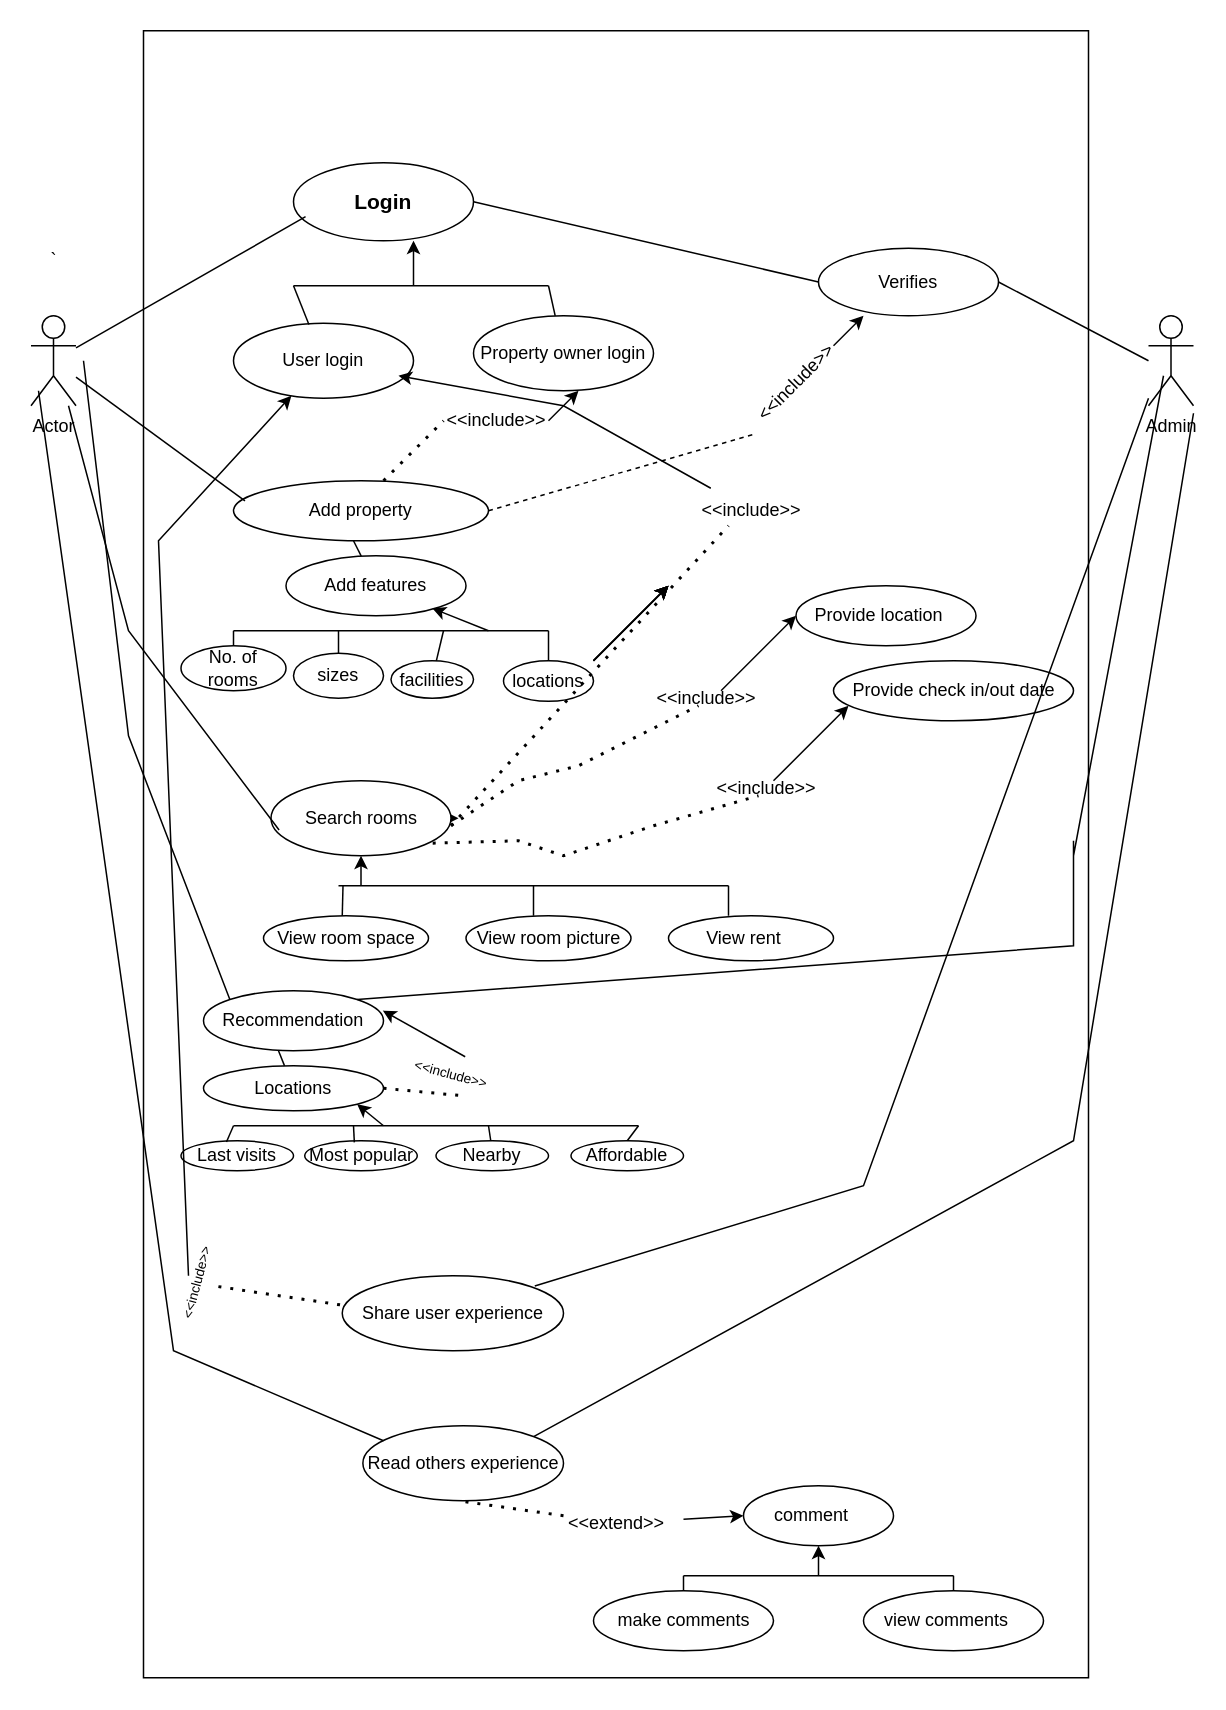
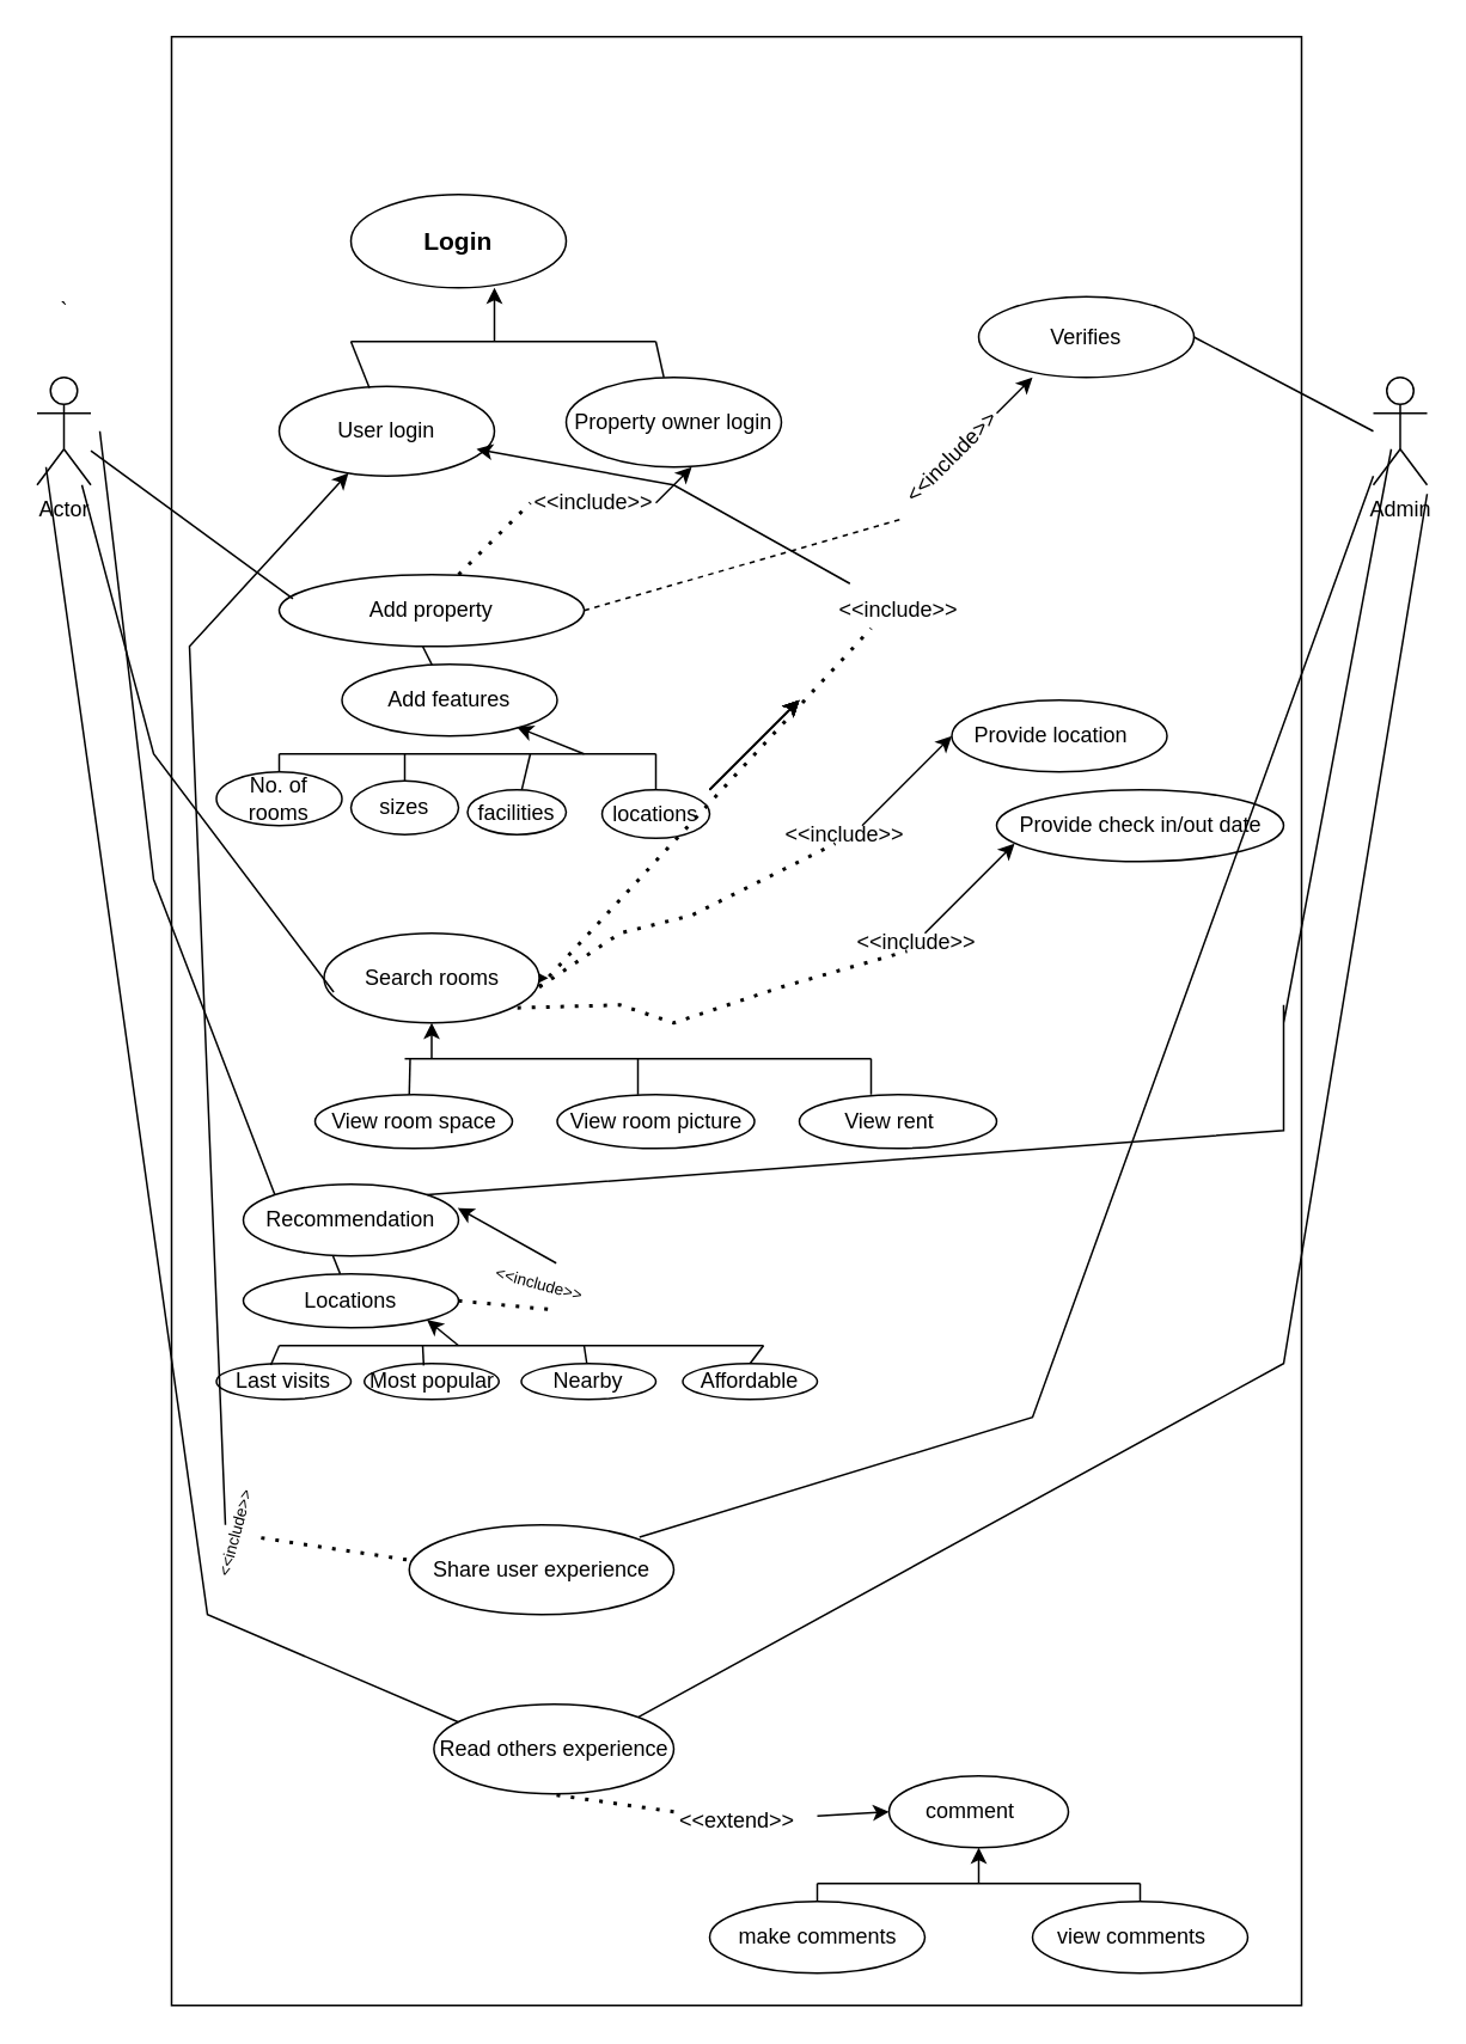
- <mxCell id="42" value="" style="endArrow=none;html=1;rounded=0;exitX=1;exitY=0.5;exitDx=0;exitDy=0;entryX=0;entryY=0.5;entryDx=0;entryDy=0;" parent="1" source="6" target="38" edge="1"><mxGeometry width="50" height="50" relative="1" as="geometry"><mxPoint x="445" y="200" as="sourcePoint" /><mxPoint x="495" y="150" as="targetPoint" /></mxGeometry></mxCell>
- <mxCell id="7" value="" style="endArrow=none;html=1;rounded=0;entryX=0.067;entryY=0.692;entryDx=0;entryDy=0;entryPerimeter=0;" parent="1" source="4" target="6" edge="1"><mxGeometry width="50" height="50" relative="1" as="geometry"><mxPoint x="55" y="220" as="sourcePoint" /><mxPoint x="385" y="30" as="targetPoint" /></mxGeometry></mxCell>
